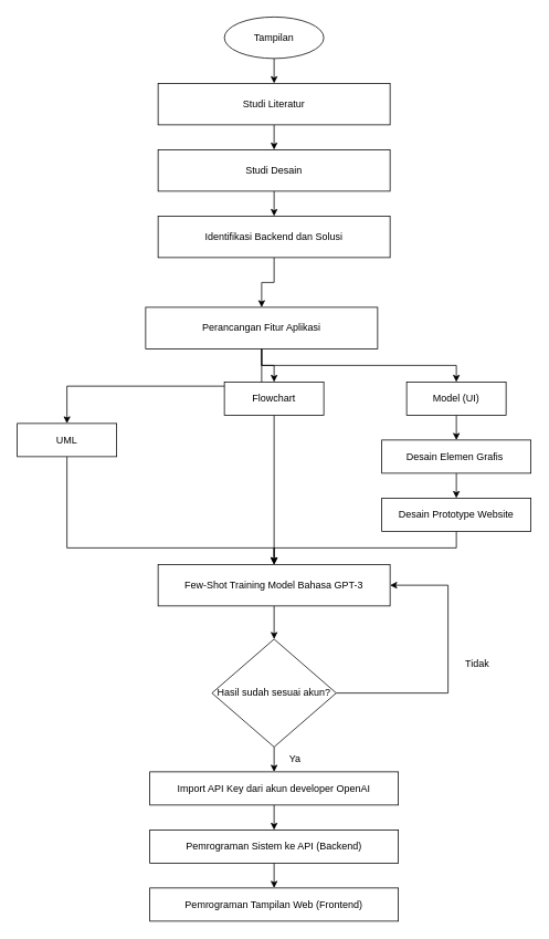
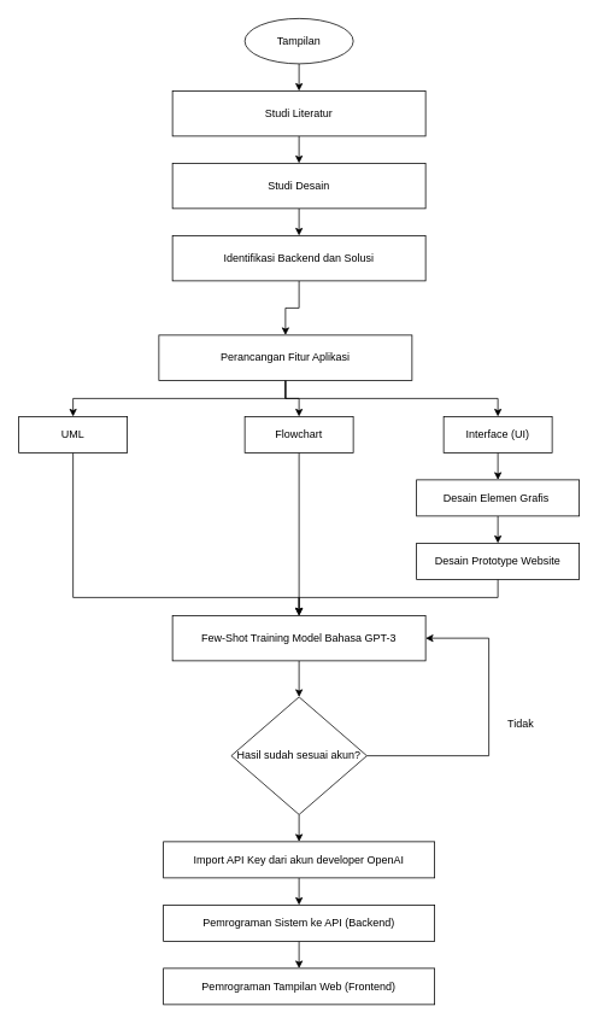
- <mxCell id="17" value="Model (UI)" style="rounded=0;whiteSpace=wrap;html=1;" vertex="1" parent="1"><mxGeometry x="490" y="460" width="120" height="40" as="geometry" /></mxCell>
+ <mxCell id="17" value="Interface (UI)" style="rounded=0;whiteSpace=wrap;html=1;" vertex="1" parent="1"><mxGeometry x="490" y="460" width="120" height="40" as="geometry" /></mxCell>
- <mxCell id="15" value="UML" style="rounded=0;whiteSpace=wrap;html=1;" vertex="1" parent="1"><mxGeometry x="20" y="510" width="120" height="40" as="geometry" /></mxCell>
+ <mxCell id="15" value="UML" style="rounded=0;whiteSpace=wrap;html=1;" vertex="1" parent="1"><mxGeometry x="20" y="460" width="120" height="40" as="geometry" /></mxCell>
- <mxCell id="32" value="Ya" style="text;html=1;align=center;verticalAlign=middle;resizable=0;points=[];autosize=1;strokeColor=none;fillColor=none;" vertex="1" parent="1"><mxGeometry x="335" y="900" width="40" height="30" as="geometry" /></mxCell>
